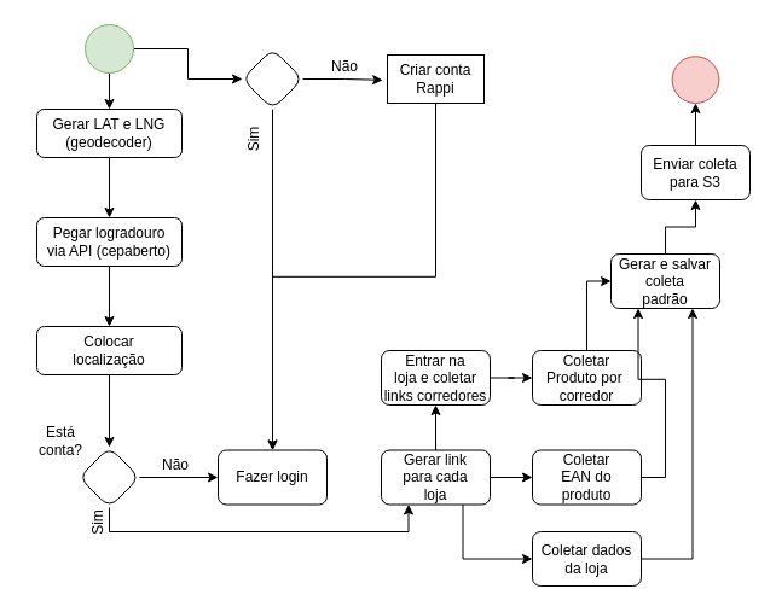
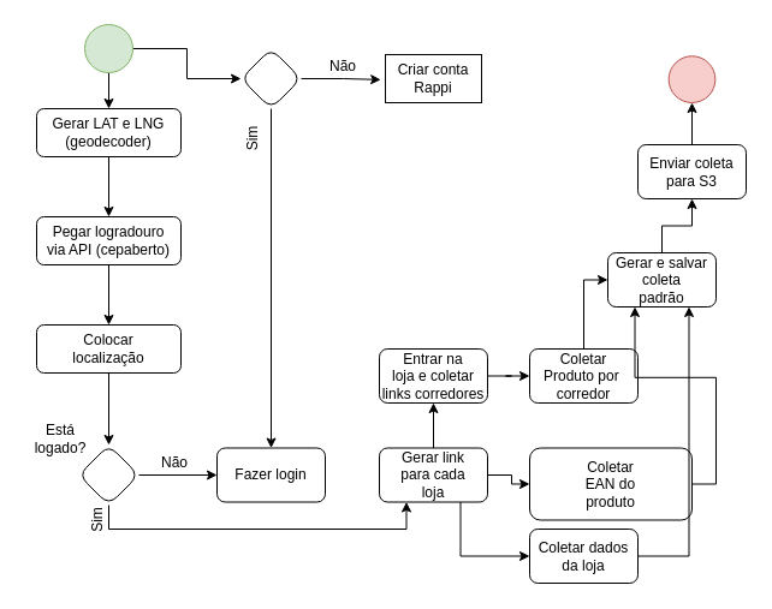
- <mxCell id="9" style="edgeStyle=orthogonalEdgeStyle;rounded=0;orthogonalLoop=1;jettySize=auto;html=1;exitX=0.5;exitY=1;exitDx=0;exitDy=0;entryX=0.5;entryY=0;entryDx=0;entryDy=0;" edge="1" parent="1" source="10" target="21"><mxGeometry relative="1" as="geometry" /></mxCell>
- <mxCell id="20" value="Está conta?" style="text;html=1;strokeColor=none;fillColor=none;align=center;verticalAlign=middle;whiteSpace=wrap;rounded=0;" vertex="1" parent="1"><mxGeometry x="20" y="350" width="60" height="30" as="geometry" /></mxCell>
+ <mxCell id="20" value="Está logado?" style="text;html=1;strokeColor=none;fillColor=none;align=center;verticalAlign=middle;whiteSpace=wrap;rounded=0;" vertex="1" parent="1"><mxGeometry x="20" y="350" width="60" height="30" as="geometry" /></mxCell>
- <mxCell id="32" value="Coletar&lt;br&gt;EAN do&lt;br&gt;produto" style="whiteSpace=wrap;html=1;rounded=1;glass=0;strokeWidth=1;shadow=0;" vertex="1" parent="1"><mxGeometry x="440" y="372.5" width="90" height="45" as="geometry" /></mxCell>
+ <mxCell id="32" value="Coletar&lt;br&gt;EAN do&lt;br&gt;produto" style="whiteSpace=wrap;html=1;rounded=1;glass=0;strokeWidth=1;shadow=0;" vertex="1" parent="1"><mxGeometry x="440" y="372.5" width="135" height="60" as="geometry" /></mxCell>
